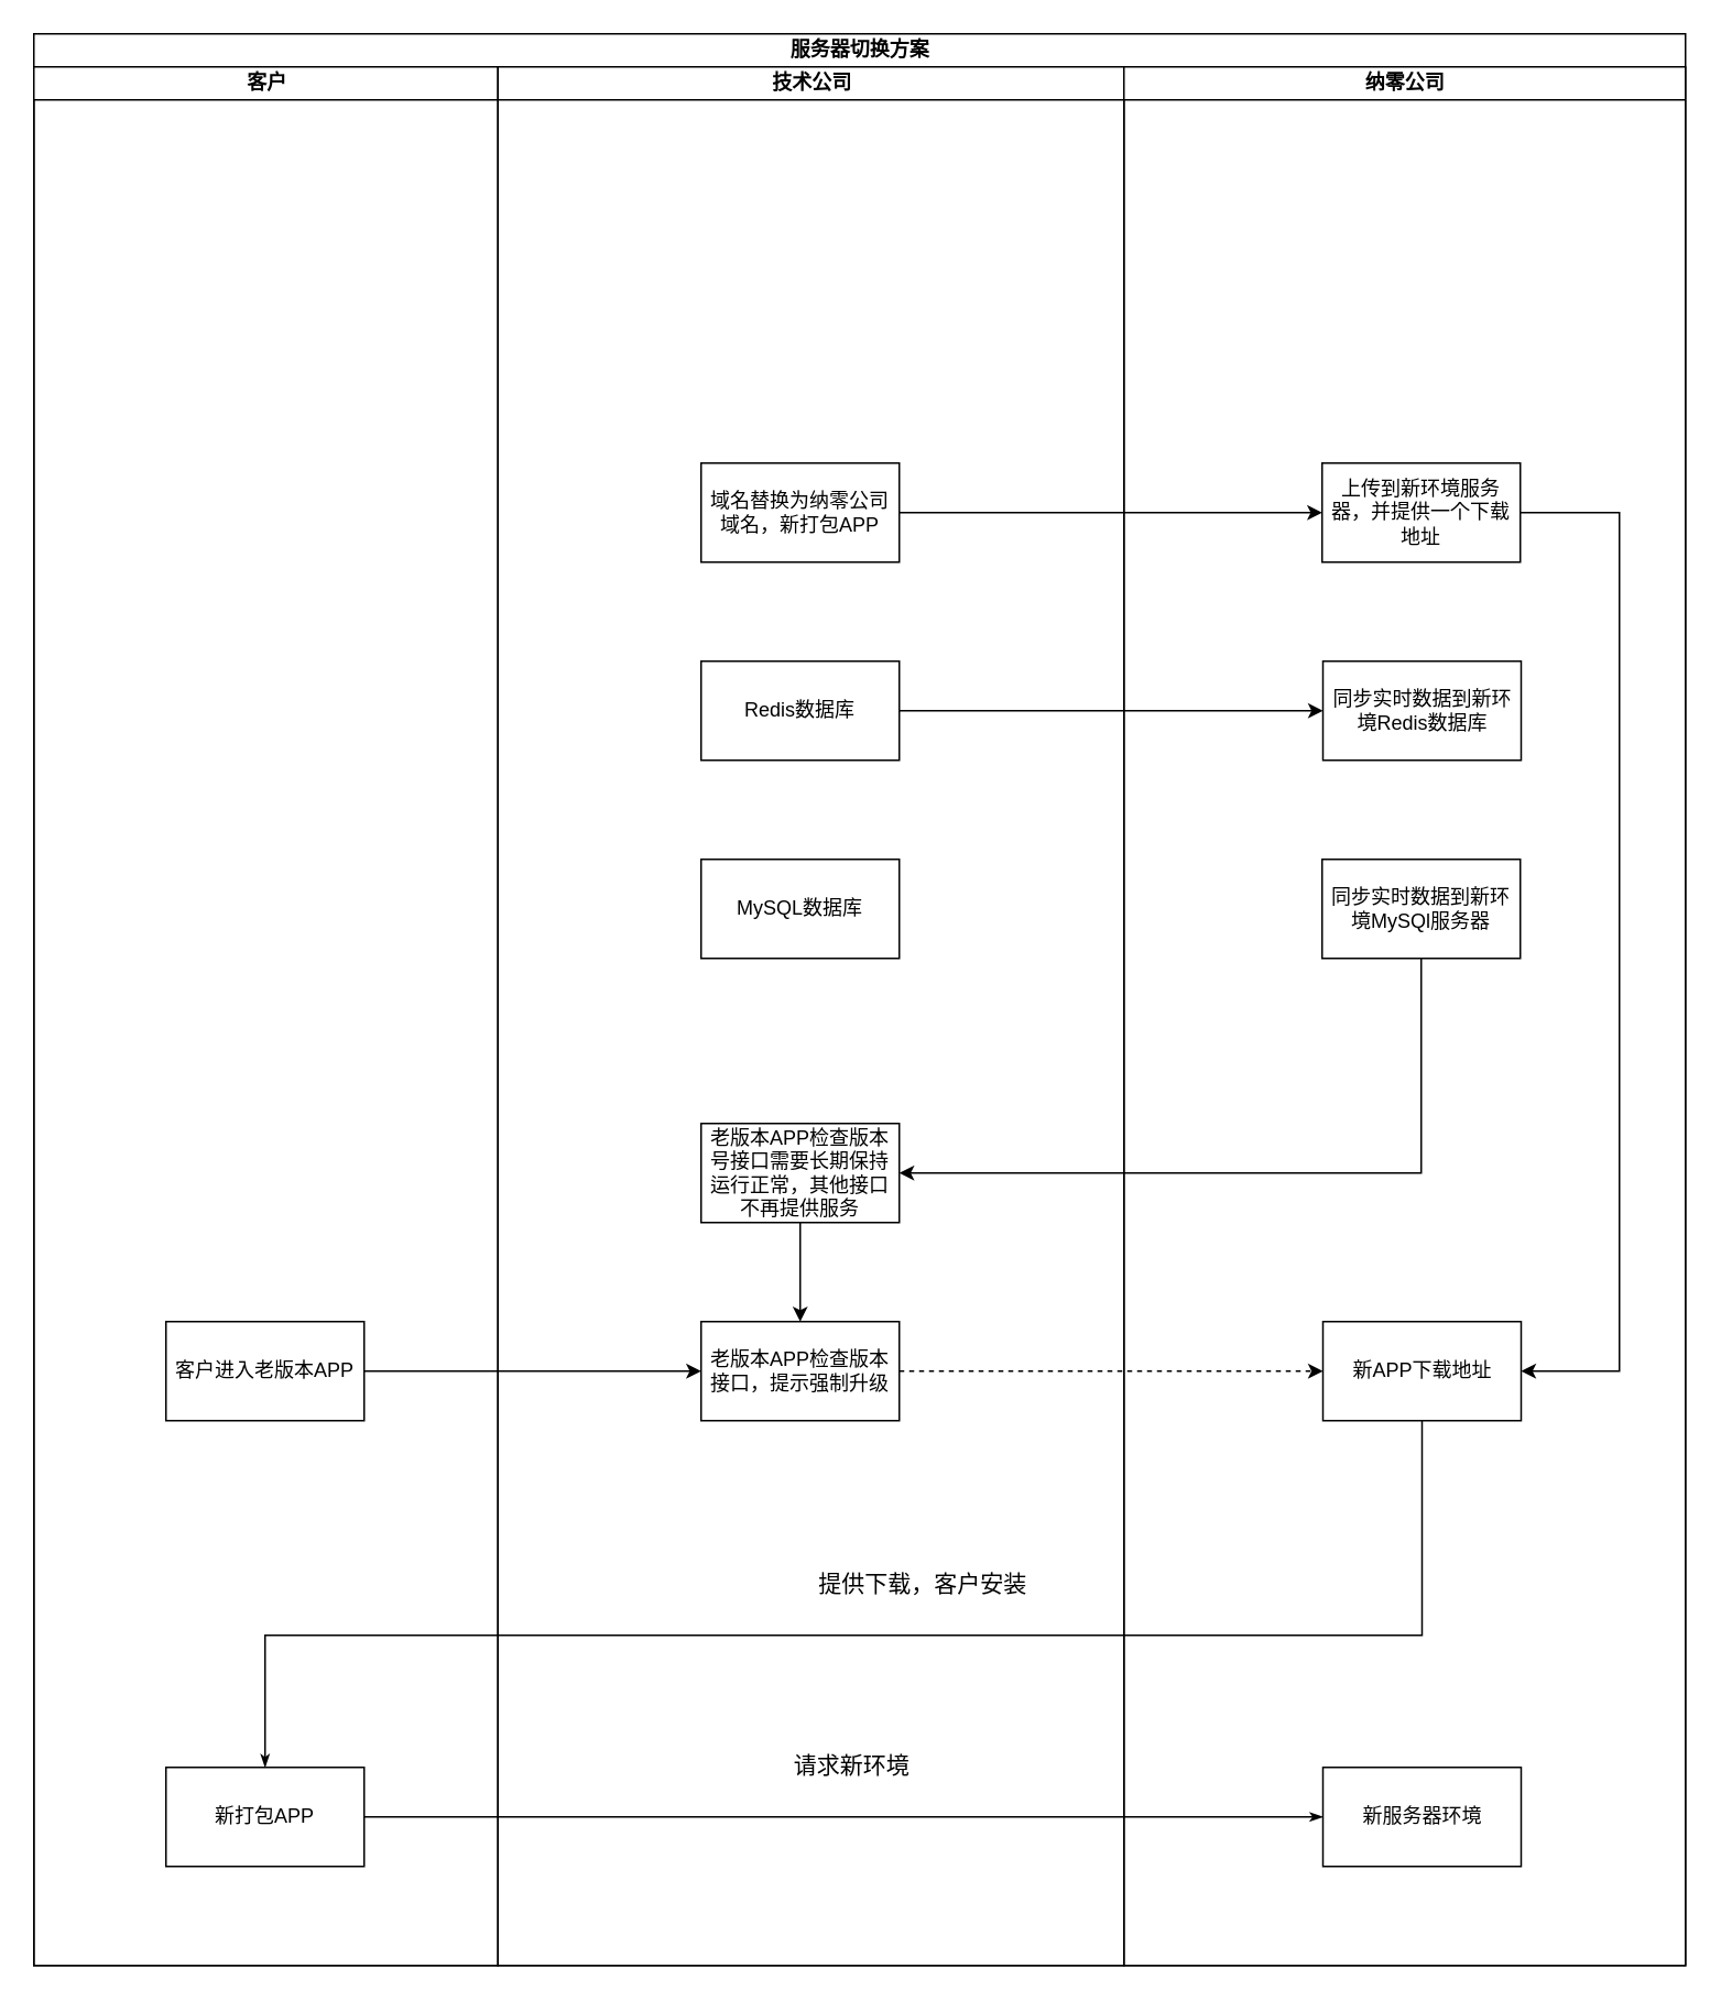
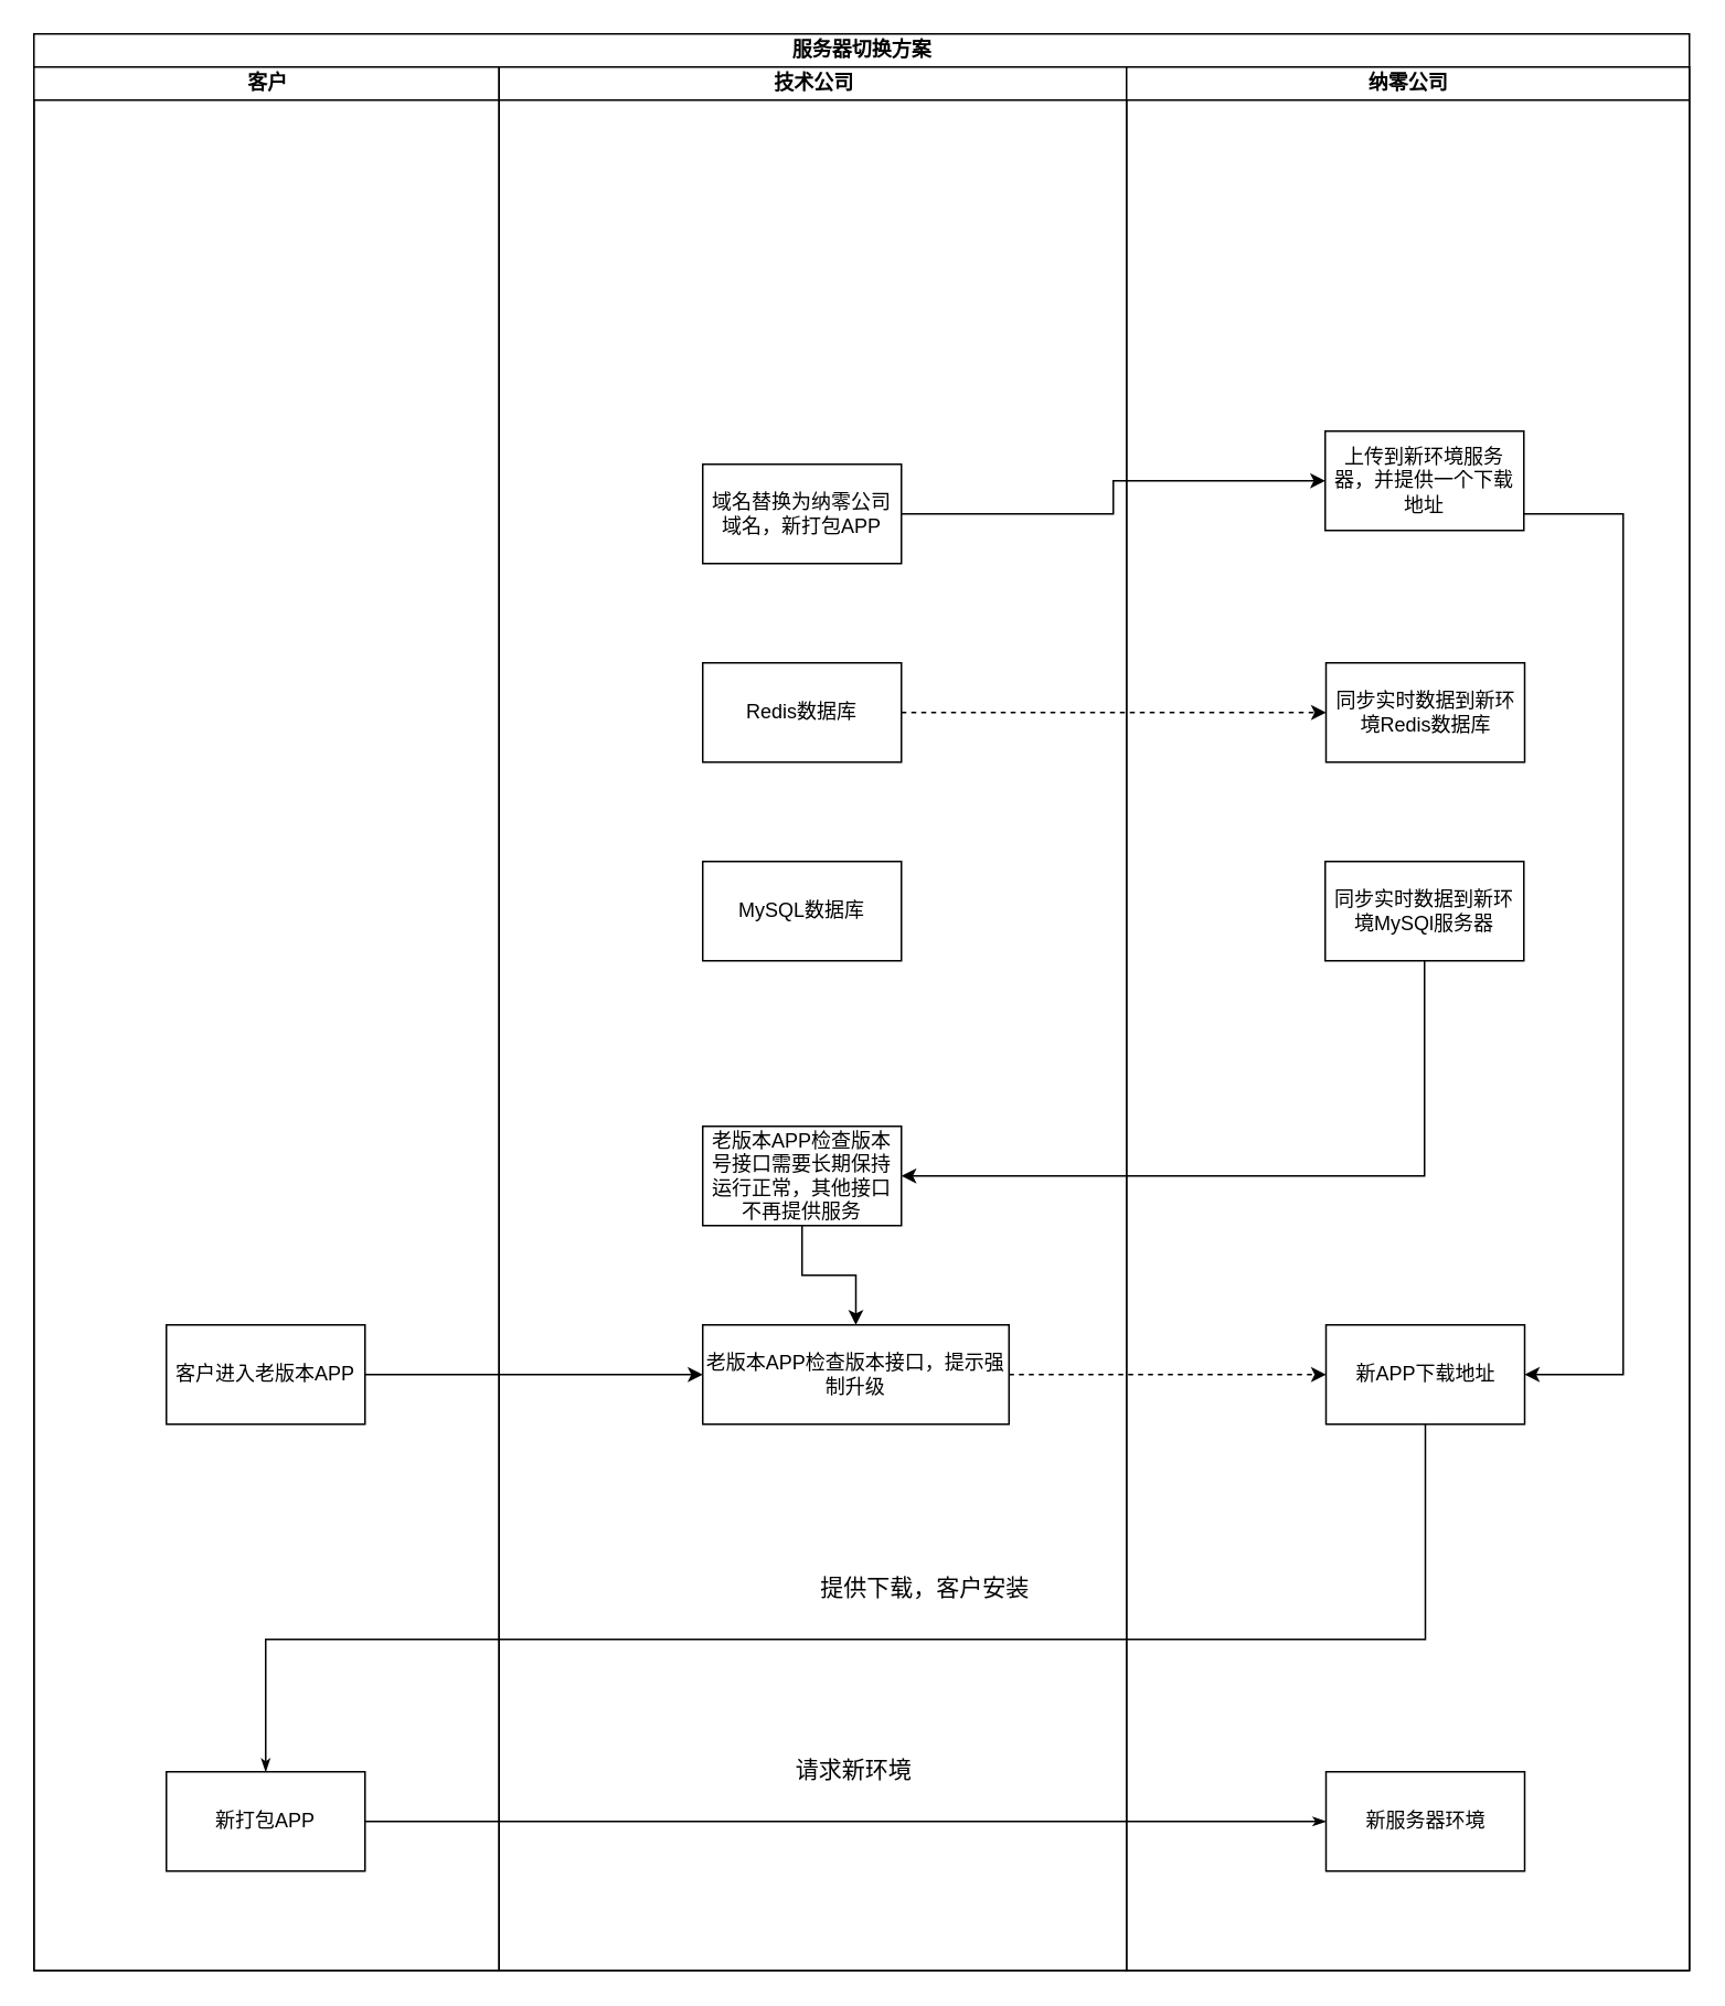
- <mxCell id="22" value="上传到新环境服务器，并提供一个下载地址" style="rounded=0;whiteSpace=wrap;html=1;" parent="19" vertex="1"><mxGeometry x="120" y="240" width="120" height="60" as="geometry" /></mxCell>
+ <mxCell id="22" value="上传到新环境服务器，并提供一个下载地址" style="rounded=0;whiteSpace=wrap;html=1;" parent="19" vertex="1"><mxGeometry x="120" y="220" width="120" height="60" as="geometry" /></mxCell>
- <mxCell id="26" style="edgeStyle=orthogonalEdgeStyle;rounded=0;orthogonalLoop=1;jettySize=auto;html=1;entryX=0;entryY=0.5;entryDx=0;entryDy=0;" edge="1" parent="2" source="14" target="25"><mxGeometry relative="1" as="geometry" /></mxCell>
+ <mxCell id="26" style="edgeStyle=orthogonalEdgeStyle;rounded=0;orthogonalLoop=1;jettySize=auto;html=1;entryX=0;entryY=0.5;entryDx=0;entryDy=0;dashed=1;" edge="1" parent="2" source="14" target="25"><mxGeometry relative="1" as="geometry" /></mxCell>
- <mxCell id="12" value="老版本APP检查版本接口，提示强制升级" style="rounded=0;whiteSpace=wrap;html=1;" parent="8" vertex="1"><mxGeometry x="123" y="760" width="120" height="60" as="geometry" /></mxCell>
+ <mxCell id="12" value="老版本APP检查版本接口，提示强制升级" style="rounded=0;whiteSpace=wrap;html=1;" parent="8" vertex="1"><mxGeometry x="123" y="760" width="185" height="60" as="geometry" /></mxCell>
